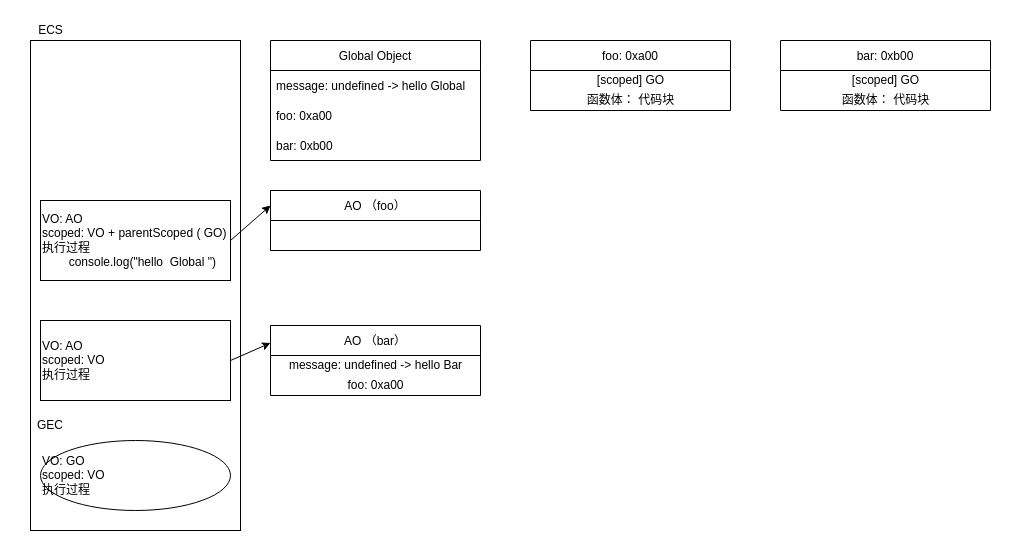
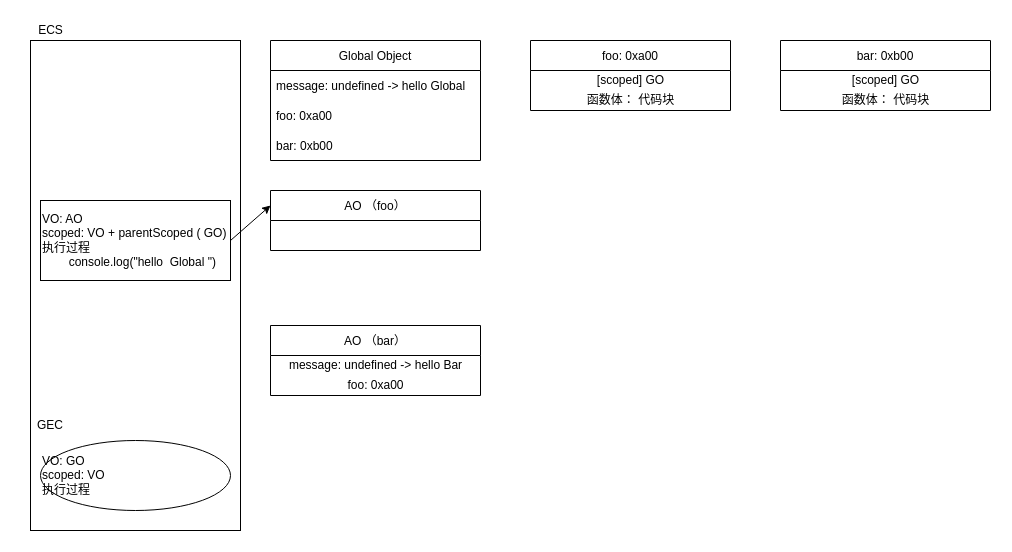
- <mxCell id="20" value="" style="endArrow=classic;html=1;exitX=1;exitY=0.5;exitDx=0;exitDy=0;entryX=0;entryY=0.25;entryDx=0;entryDy=0;" edge="1" parent="1" source="16" target="17"><mxGeometry width="50" height="50" relative="1" as="geometry"><mxPoint x="260" y="390" as="sourcePoint" /><mxPoint x="310" y="340" as="targetPoint" /></mxGeometry></mxCell>
- <mxCell id="16" value="VO: AO&lt;br&gt;scoped: VO&lt;br&gt;执行过程" style="rounded=0;whiteSpace=wrap;html=1;align=left;" vertex="1" parent="1"><mxGeometry x="40" y="320" width="190" height="80" as="geometry" /></mxCell>
